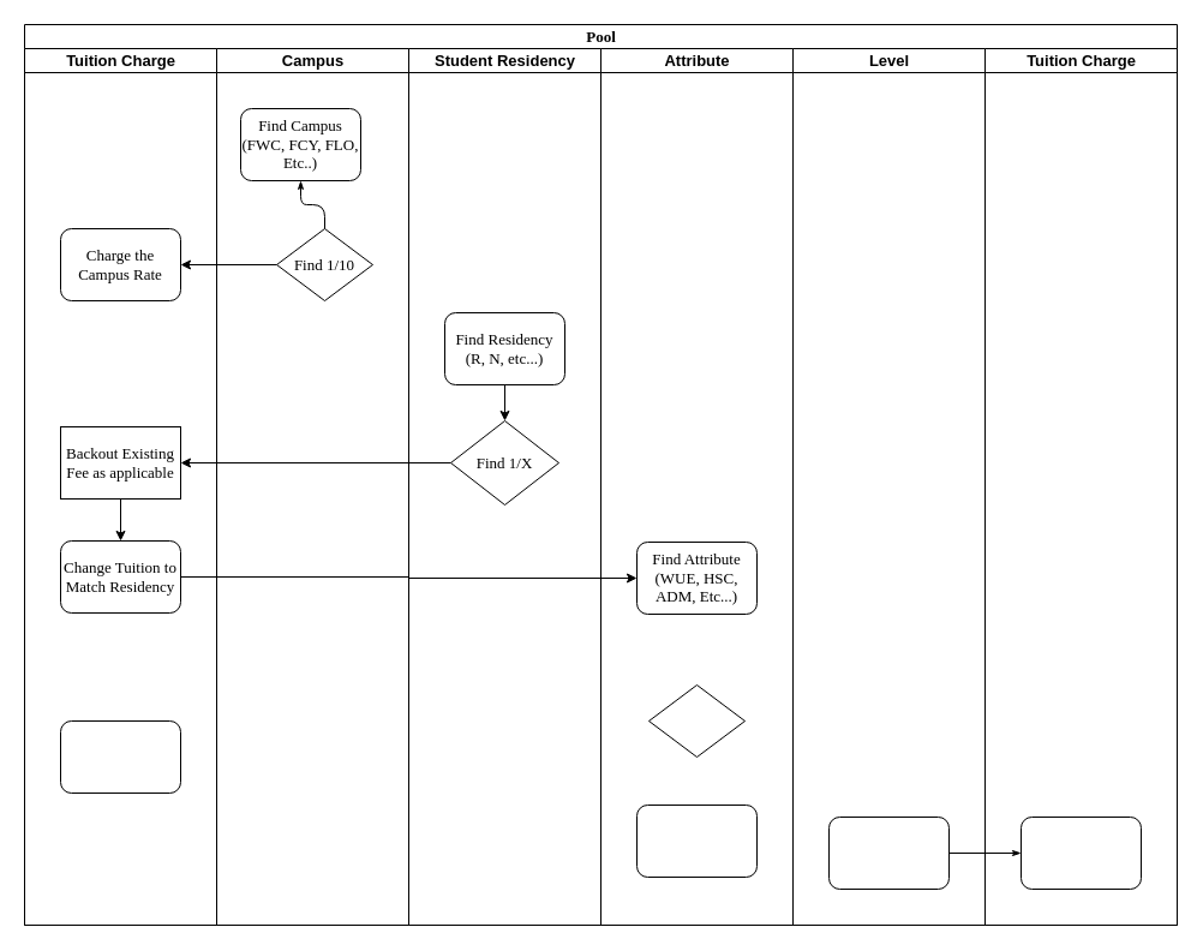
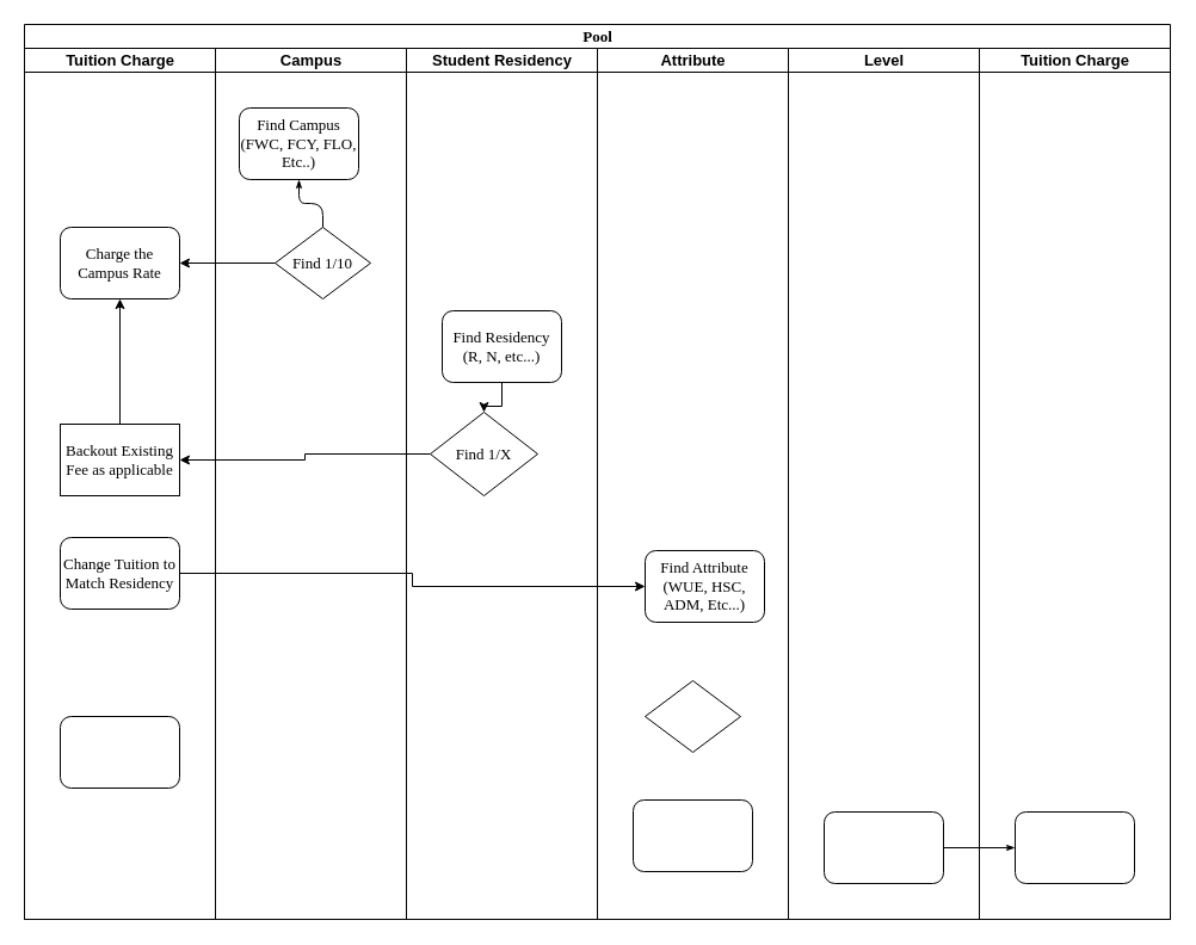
- <mxCell id="17" value="Find 1/X" style="rhombus;whiteSpace=wrap;html=1;rounded=0;shadow=0;labelBackgroundColor=none;strokeWidth=1;fontFamily=Verdana;fontSize=13;align=center;" parent="14" vertex="1"><mxGeometry x="35" y="310" width="90" height="70" as="geometry" /></mxCell>
+ <mxCell id="17" value="Find 1/X" style="rhombus;whiteSpace=wrap;html=1;rounded=0;shadow=0;labelBackgroundColor=none;strokeWidth=1;fontFamily=Verdana;fontSize=13;align=center;" parent="14" vertex="1"><mxGeometry x="20" y="305" width="90" height="70" as="geometry" /></mxCell>
- <mxCell id="6" style="edgeStyle=orthogonalEdgeStyle;rounded=0;orthogonalLoop=1;jettySize=auto;html=1;entryX=0.5;entryY=0;entryDx=0;entryDy=0;" edge="1" parent="3" source="7" target="8"><mxGeometry relative="1" as="geometry" /></mxCell>
+ <mxCell id="6" style="edgeStyle=orthogonalEdgeStyle;rounded=0;orthogonalLoop=1;jettySize=auto;html=1;" edge="1" parent="3" source="7" target="5"><mxGeometry relative="1" as="geometry" /></mxCell>
- <mxCell id="21" value="Find Attribute&lt;br&gt;(WUE, HSC, ADM, Etc...)" style="rounded=1;whiteSpace=wrap;html=1;shadow=0;labelBackgroundColor=none;strokeWidth=1;fontFamily=Verdana;fontSize=13;align=center;" parent="18" vertex="1"><mxGeometry x="30" y="411" width="100" height="60" as="geometry" /></mxCell>
+ <mxCell id="21" value="Find Attribute&lt;br&gt;(WUE, HSC, ADM, Etc...)" style="rounded=1;whiteSpace=wrap;html=1;shadow=0;labelBackgroundColor=none;strokeWidth=1;fontFamily=Verdana;fontSize=13;align=center;" parent="18" vertex="1"><mxGeometry x="40" y="421" width="100" height="60" as="geometry" /></mxCell>
